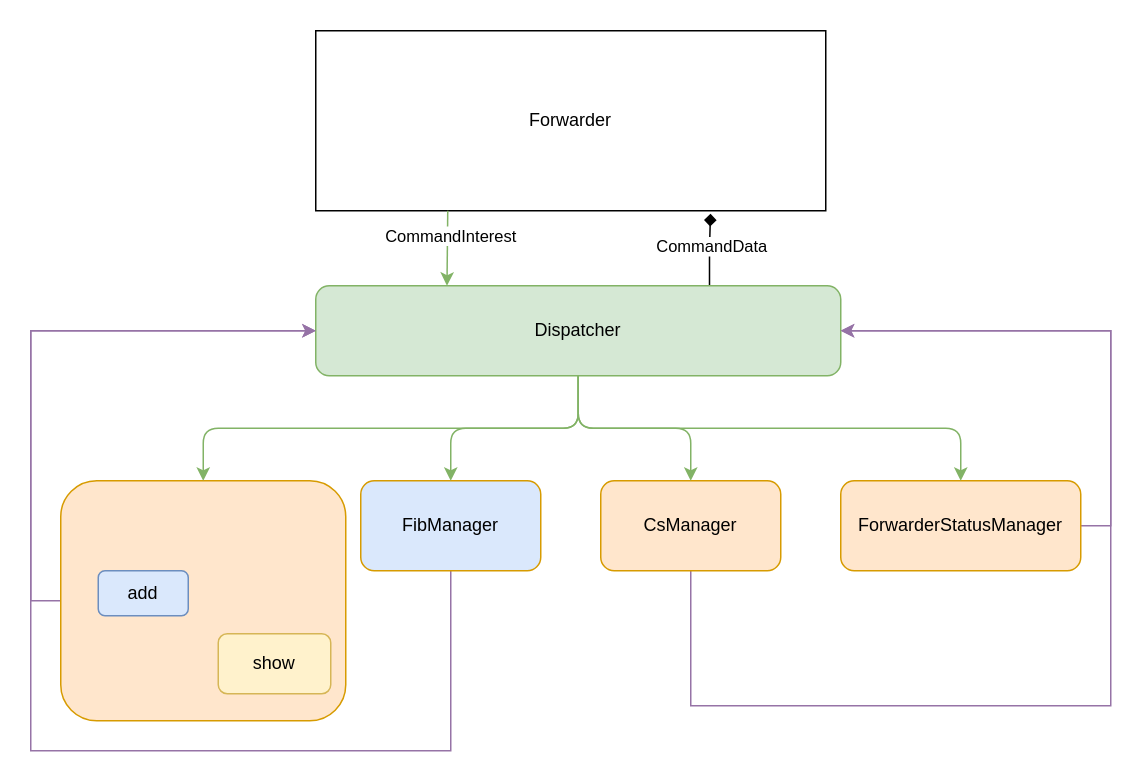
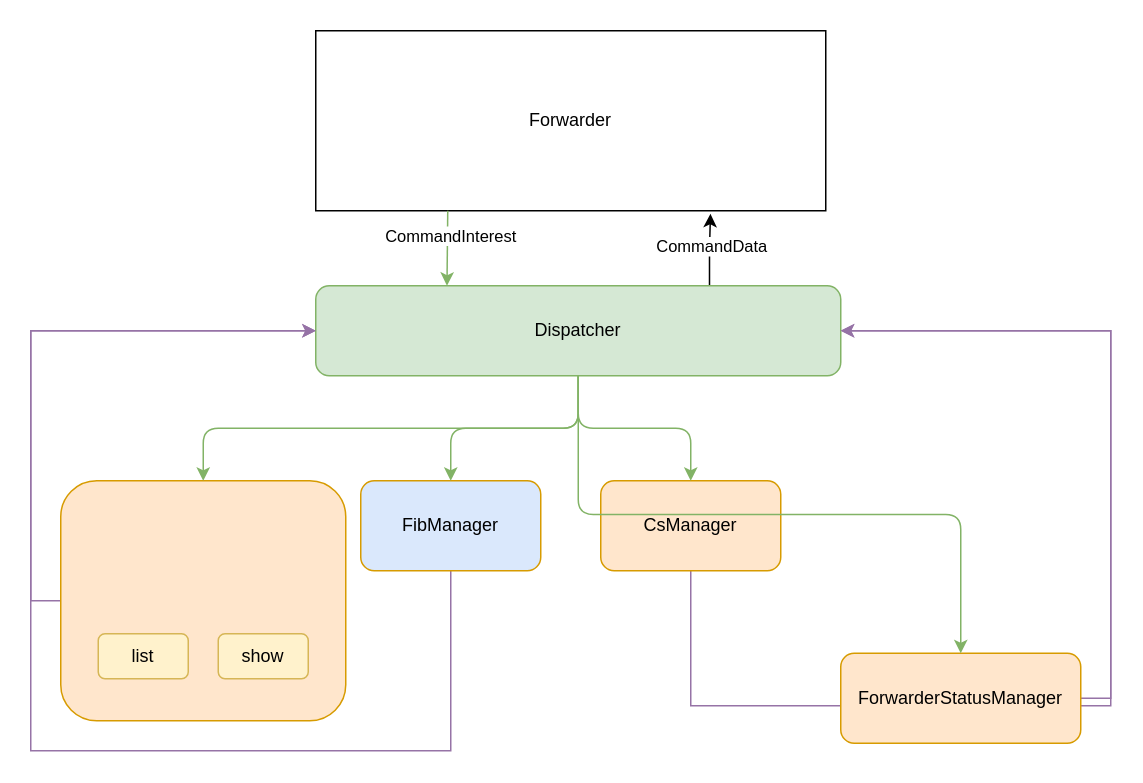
- <mxCell id="2" style="edgeStyle=orthogonalEdgeStyle;rounded=0;orthogonalLoop=1;jettySize=auto;html=1;exitX=0.75;exitY=0;exitDx=0;exitDy=0;entryX=0.774;entryY=1.017;entryDx=0;entryDy=0;entryPerimeter=0;endArrow=diamond;" edge="1" parent="1" source="4" target="5"><mxGeometry relative="1" as="geometry" /></mxCell>
+ <mxCell id="2" style="edgeStyle=orthogonalEdgeStyle;rounded=0;orthogonalLoop=1;jettySize=auto;html=1;exitX=0.75;exitY=0;exitDx=0;exitDy=0;entryX=0.774;entryY=1.017;entryDx=0;entryDy=0;entryPerimeter=0;" edge="1" parent="1" source="4" target="5"><mxGeometry relative="1" as="geometry" /></mxCell>
- <mxCell id="13" value="ForwarderStatusManager" style="rounded=1;whiteSpace=wrap;html=1;fillColor=#ffe6cc;strokeColor=#d79b00;" vertex="1" parent="1"><mxGeometry x="560" y="320" width="160" height="60" as="geometry" /></mxCell>
+ <mxCell id="13" value="ForwarderStatusManager" style="rounded=1;whiteSpace=wrap;html=1;fillColor=#ffe6cc;strokeColor=#d79b00;" vertex="1" parent="1"><mxGeometry x="560" y="435" width="160" height="60" as="geometry" /></mxCell>
- <mxCell id="20" value="add" style="rounded=1;whiteSpace=wrap;html=1;fillColor=#dae8fc;strokeColor=#6c8ebf;" vertex="1" parent="1"><mxGeometry x="65" y="380" width="60" height="30" as="geometry" /></mxCell>
+ <mxCell id="21" value="list" style="rounded=1;whiteSpace=wrap;html=1;fillColor=#fff2cc;strokeColor=#d6b656;" vertex="1" parent="1"><mxGeometry x="65" y="422" width="60" height="30" as="geometry" /></mxCell>
- <mxCell id="22" value="show" style="rounded=1;whiteSpace=wrap;html=1;fillColor=#fff2cc;strokeColor=#d6b656;" vertex="1" parent="1"><mxGeometry x="145" y="422" width="75" height="40" as="geometry" /></mxCell>
+ <mxCell id="22" value="show" style="rounded=1;whiteSpace=wrap;html=1;fillColor=#fff2cc;strokeColor=#d6b656;" vertex="1" parent="1"><mxGeometry x="145" y="422" width="60" height="30" as="geometry" /></mxCell>
